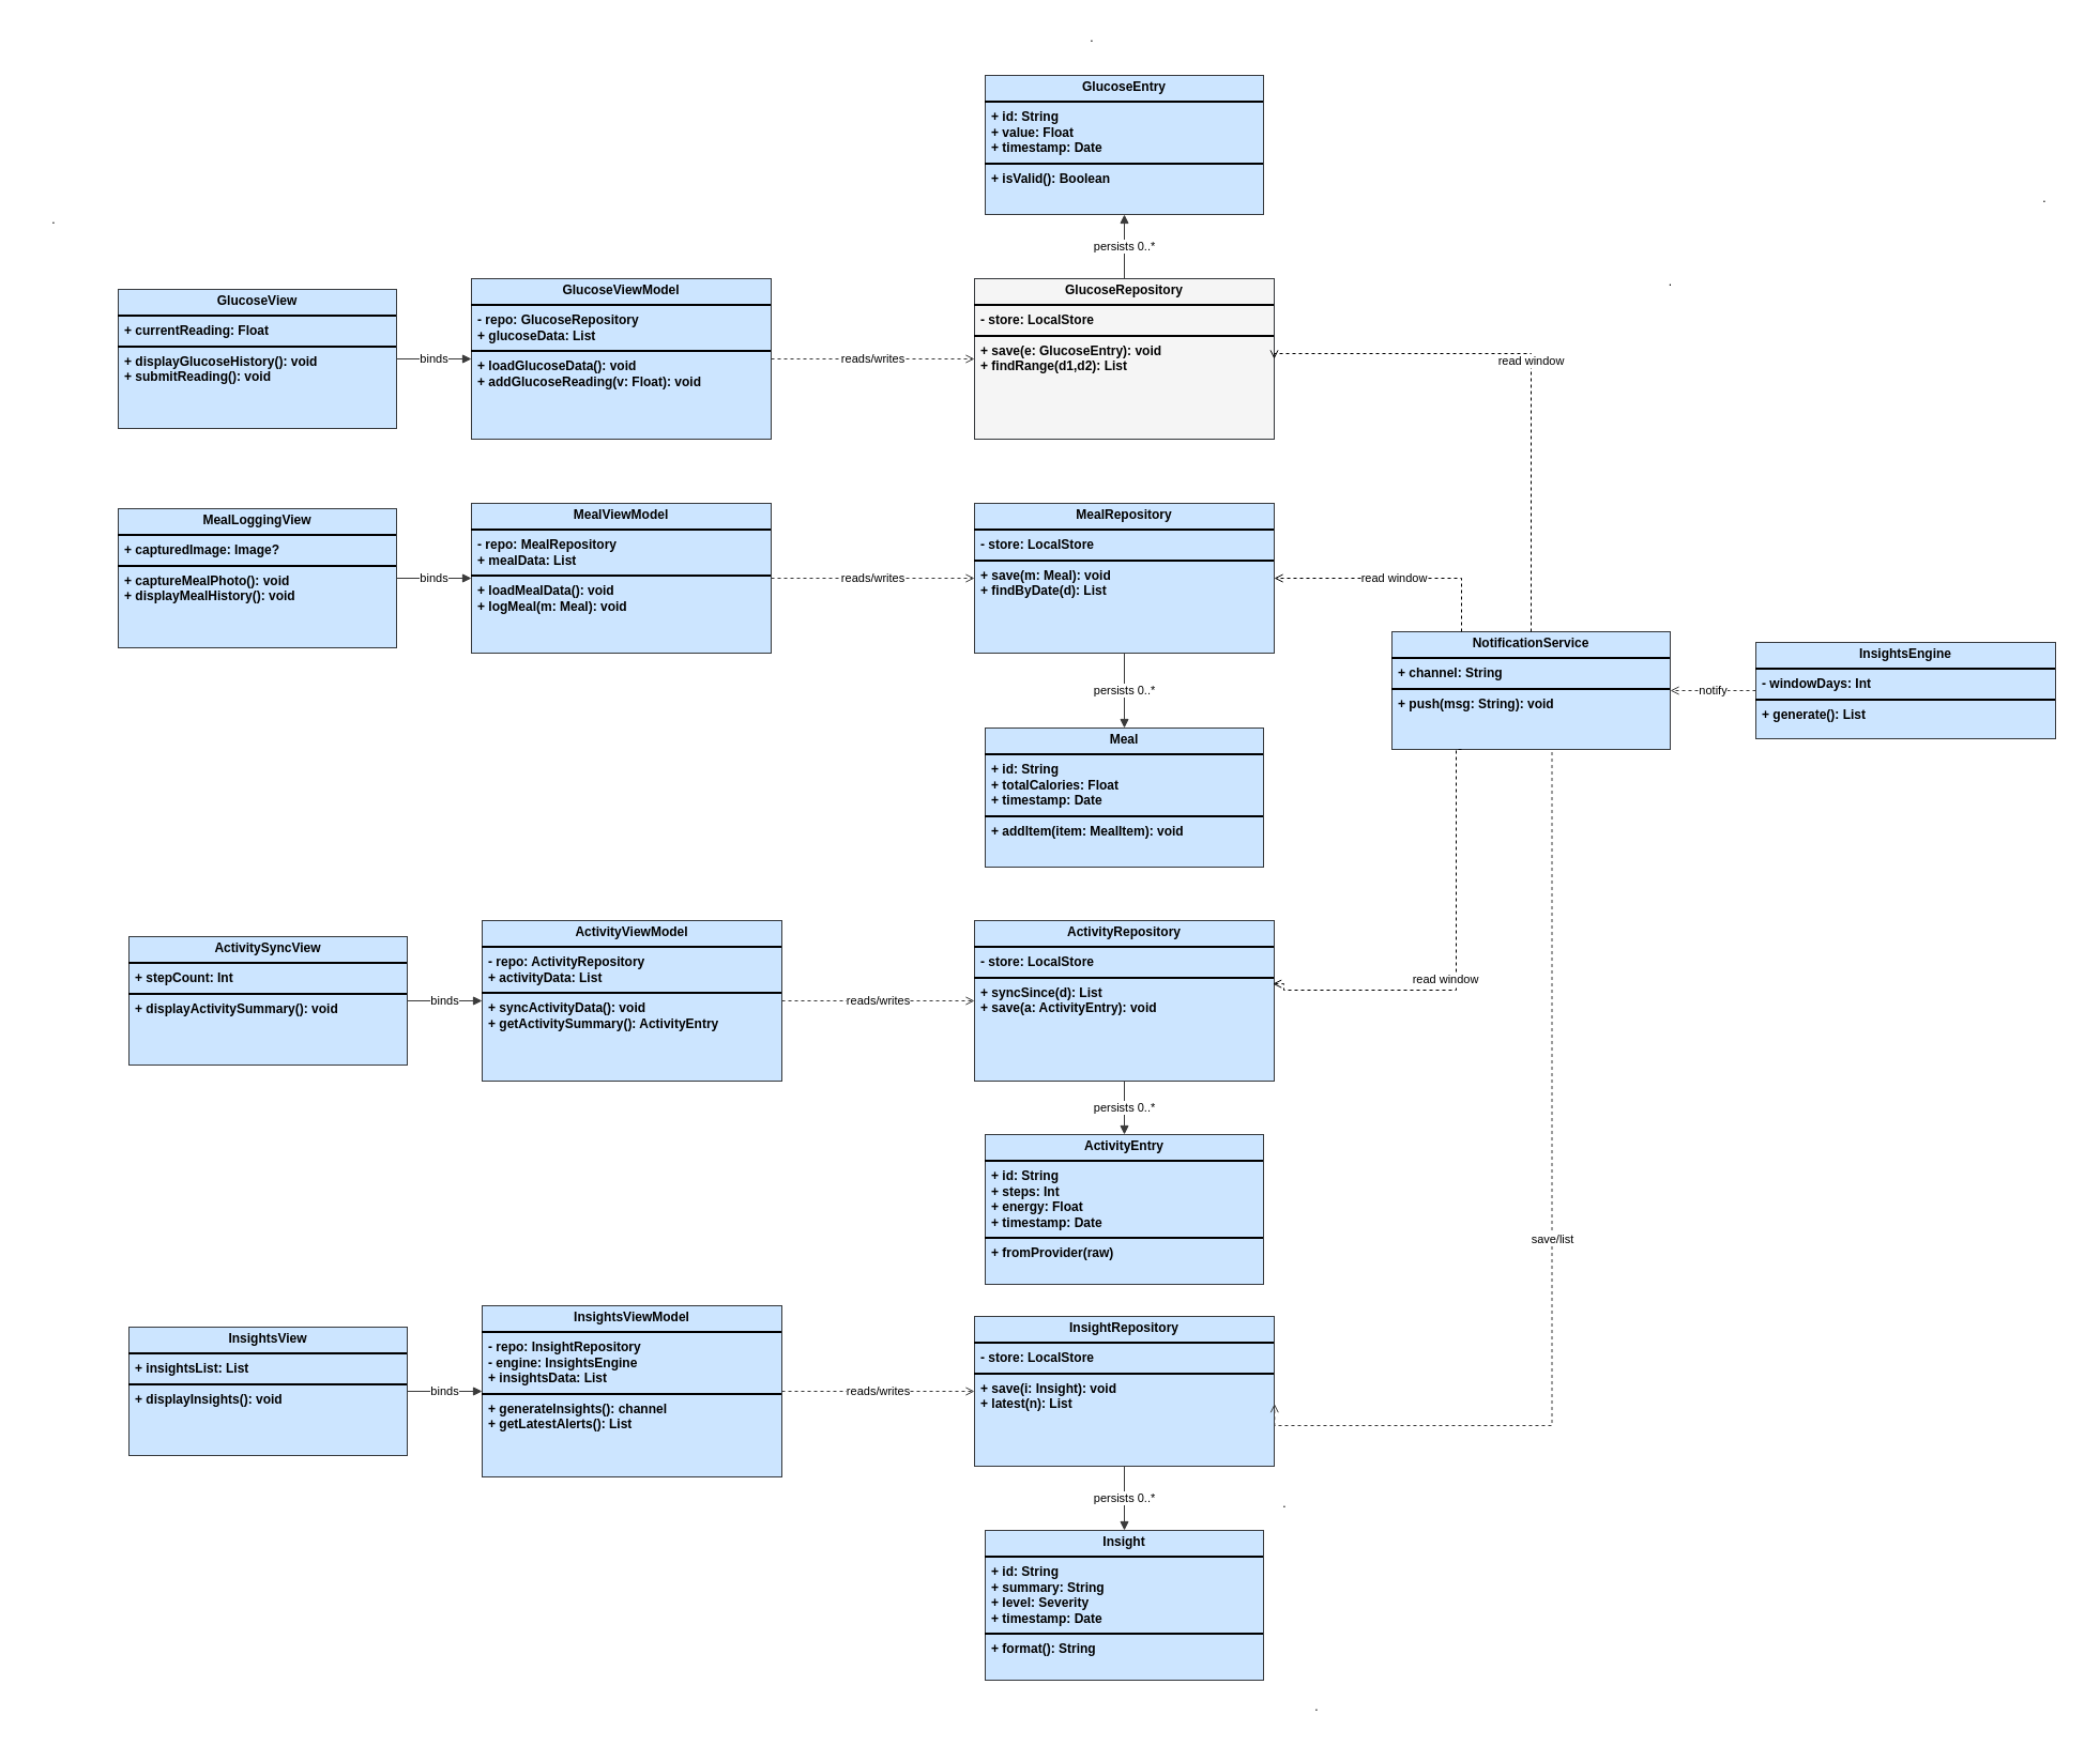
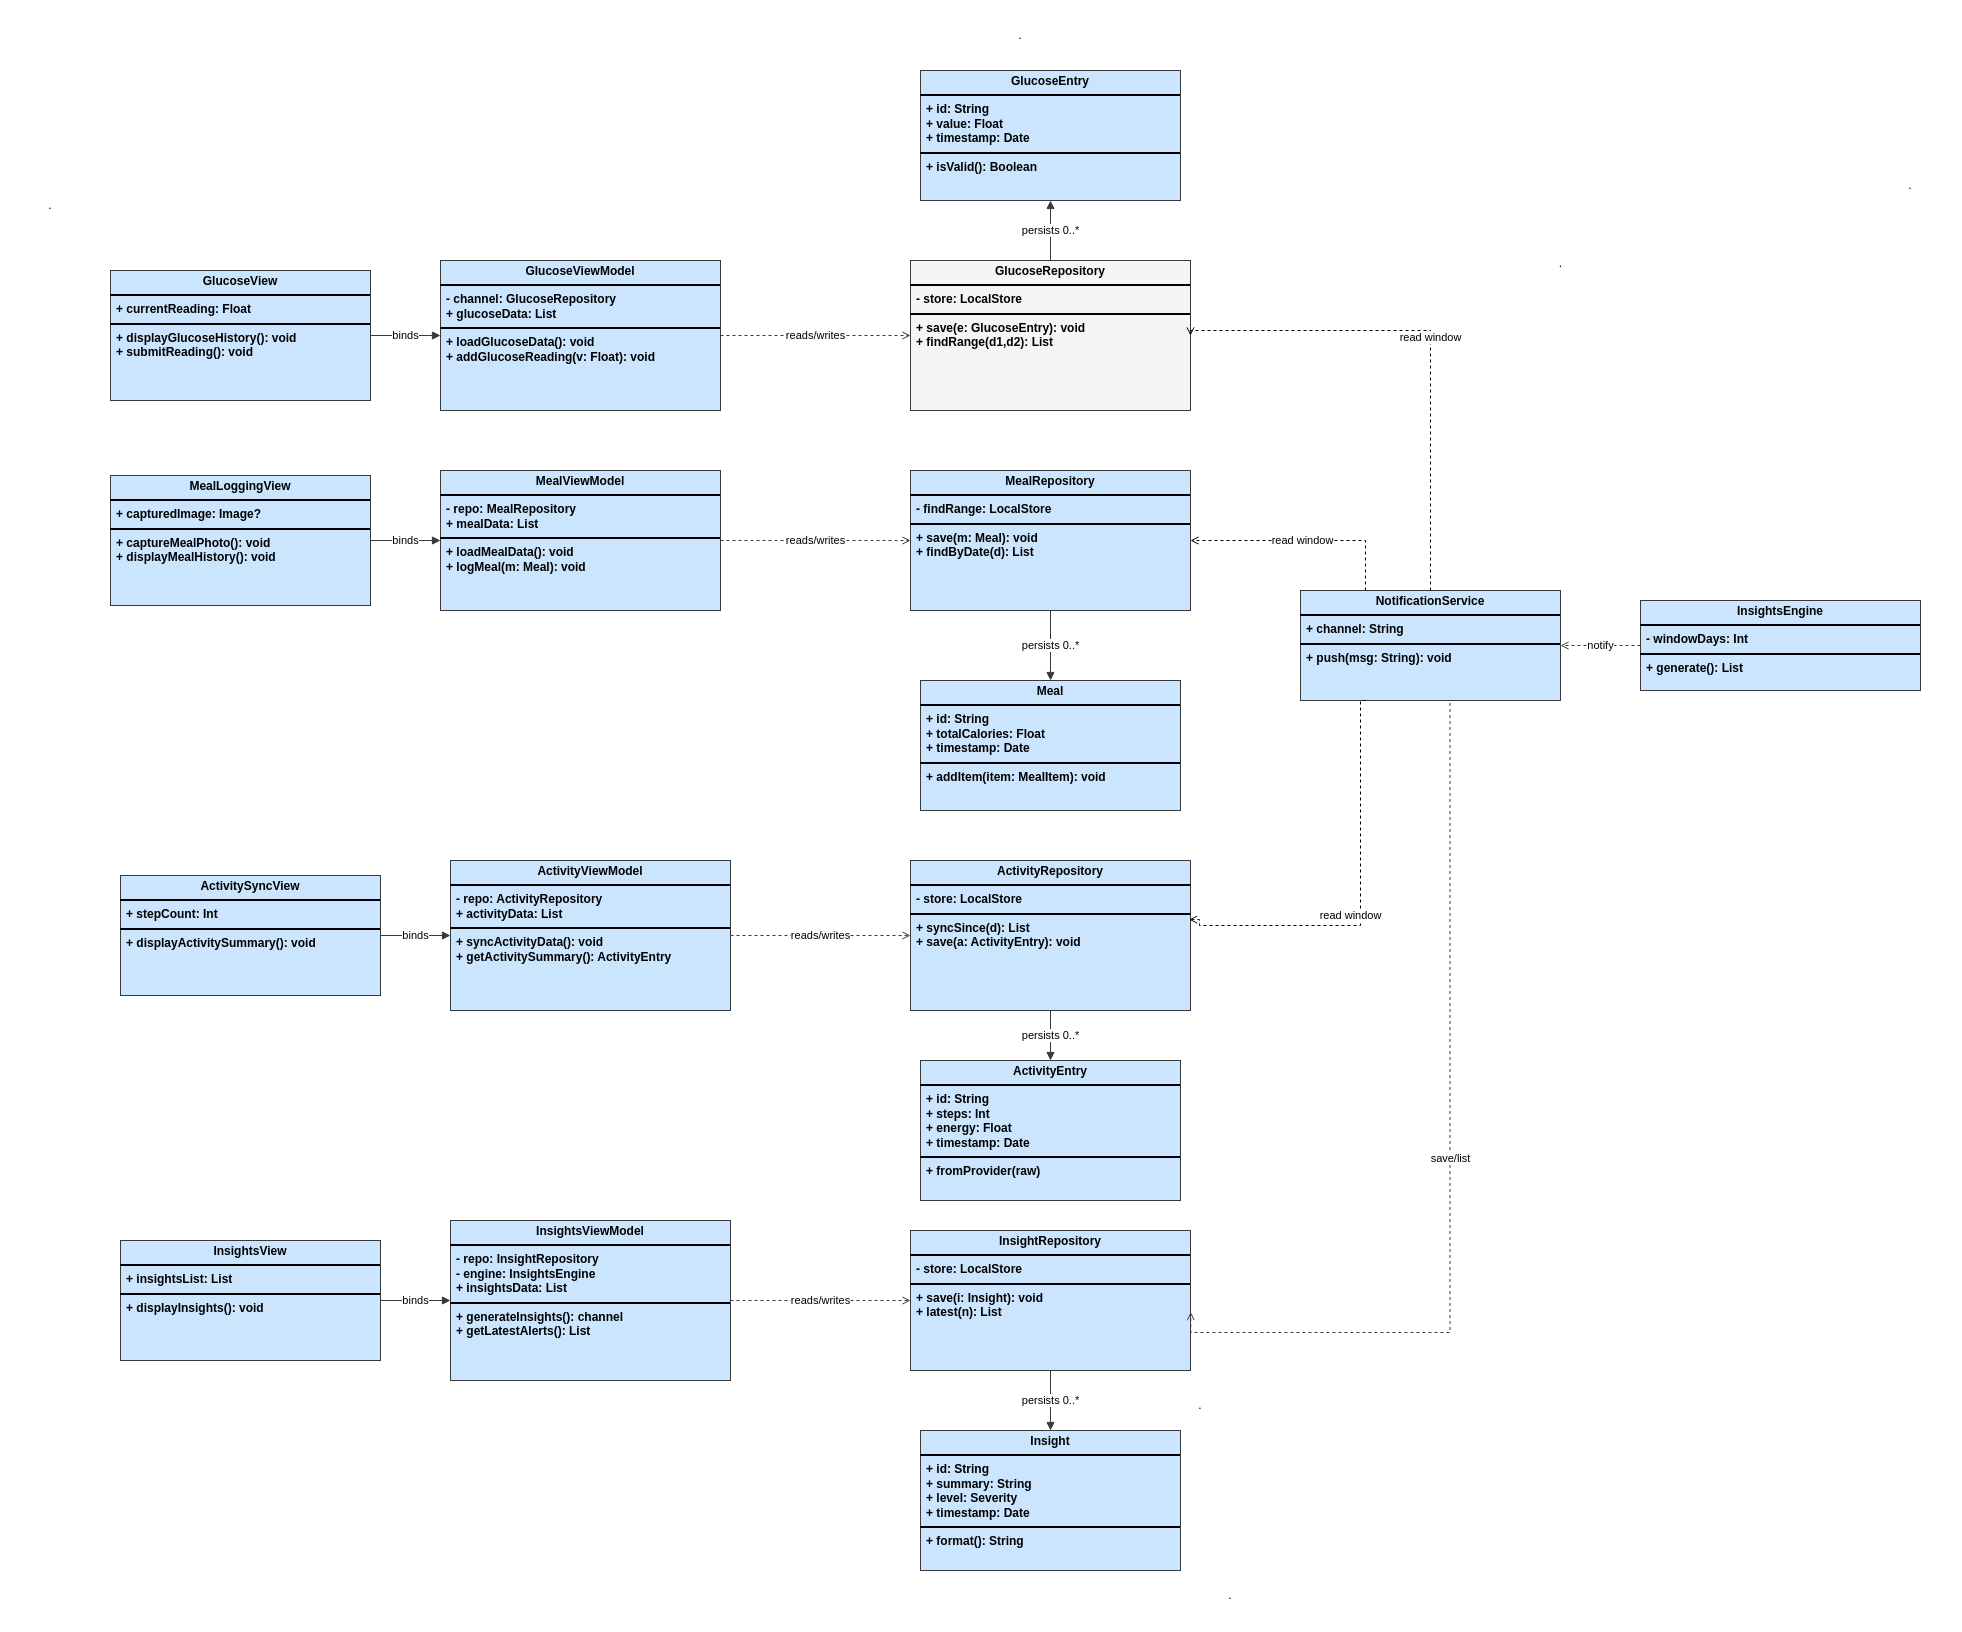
- <mxCell id="6" value="&lt;p style=&quot;margin:0px;margin-top:4px;text-align:center;&quot;&gt;&lt;b&gt;GlucoseViewModel&lt;/b&gt;&lt;/p&gt;&lt;hr style=&quot;border-style:solid;&quot;&gt;&lt;p style=&quot;margin:0px;margin-left:6px;&quot;&gt;- repo: GlucoseRepository&lt;br/&gt;+ glucoseData: List&lt;GlucoseEntry&gt;&lt;/p&gt;&lt;hr style=&quot;border-style:solid;&quot;&gt;&lt;p style=&quot;margin:0px;margin-left:6px;&quot;&gt;+ loadGlucoseData(): void&lt;br/&gt;+ addGlucoseReading(v: Float): void&lt;/p&gt;" style="verticalAlign=top;align=left;overflow=fill;html=1;whiteSpace=wrap;strokeColor=#36393d;spacingTop=10;fontFamily=Helvetica;fontSize=12;fontStyle=1;fillColor=#cce5ff;" vertex="1" parent="1"><mxGeometry x="440" y="260" width="280" height="150" as="geometry" /></mxCell>
+ <mxCell id="6" value="&lt;p style=&quot;margin:0px;margin-top:4px;text-align:center;&quot;&gt;&lt;b&gt;GlucoseViewModel&lt;/b&gt;&lt;/p&gt;&lt;hr style=&quot;border-style:solid;&quot;&gt;&lt;p style=&quot;margin:0px;margin-left:6px;&quot;&gt;- channel: GlucoseRepository&lt;br/&gt;+ glucoseData: List&lt;GlucoseEntry&gt;&lt;/p&gt;&lt;hr style=&quot;border-style:solid;&quot;&gt;&lt;p style=&quot;margin:0px;margin-left:6px;&quot;&gt;+ loadGlucoseData(): void&lt;br/&gt;+ addGlucoseReading(v: Float): void&lt;/p&gt;" style="verticalAlign=top;align=left;overflow=fill;html=1;whiteSpace=wrap;strokeColor=#36393d;spacingTop=10;fontFamily=Helvetica;fontSize=12;fontStyle=1;fillColor=#cce5ff;" vertex="1" parent="1"><mxGeometry x="440" y="260" width="280" height="150" as="geometry" /></mxCell>
- <mxCell id="11" value="&lt;p style=&quot;margin:0px;margin-top:4px;text-align:center;&quot;&gt;&lt;b&gt;MealRepository&lt;/b&gt;&lt;/p&gt;&lt;hr style=&quot;border-style:solid;&quot;&gt;&lt;p style=&quot;margin:0px;margin-left:6px;&quot;&gt;- store: LocalStore&lt;/p&gt;&lt;hr style=&quot;border-style:solid;&quot;&gt;&lt;p style=&quot;margin:0px;margin-left:6px;&quot;&gt;+ save(m: Meal): void&lt;br/&gt;+ findByDate(d): List&lt;Meal&gt;&lt;/p&gt;" style="verticalAlign=top;align=left;overflow=fill;html=1;whiteSpace=wrap;strokeColor=#36393d;spacingTop=10;fontFamily=Helvetica;fontSize=12;fontStyle=1;fillColor=#cce5ff;" vertex="1" parent="1"><mxGeometry x="910" y="470" width="280" height="140" as="geometry" /></mxCell>
+ <mxCell id="11" value="&lt;p style=&quot;margin:0px;margin-top:4px;text-align:center;&quot;&gt;&lt;b&gt;MealRepository&lt;/b&gt;&lt;/p&gt;&lt;hr style=&quot;border-style:solid;&quot;&gt;&lt;p style=&quot;margin:0px;margin-left:6px;&quot;&gt;- findRange: LocalStore&lt;/p&gt;&lt;hr style=&quot;border-style:solid;&quot;&gt;&lt;p style=&quot;margin:0px;margin-left:6px;&quot;&gt;+ save(m: Meal): void&lt;br/&gt;+ findByDate(d): List&lt;Meal&gt;&lt;/p&gt;" style="verticalAlign=top;align=left;overflow=fill;html=1;whiteSpace=wrap;strokeColor=#36393d;spacingTop=10;fontFamily=Helvetica;fontSize=12;fontStyle=1;fillColor=#cce5ff;" vertex="1" parent="1"><mxGeometry x="910" y="470" width="280" height="140" as="geometry" /></mxCell>
